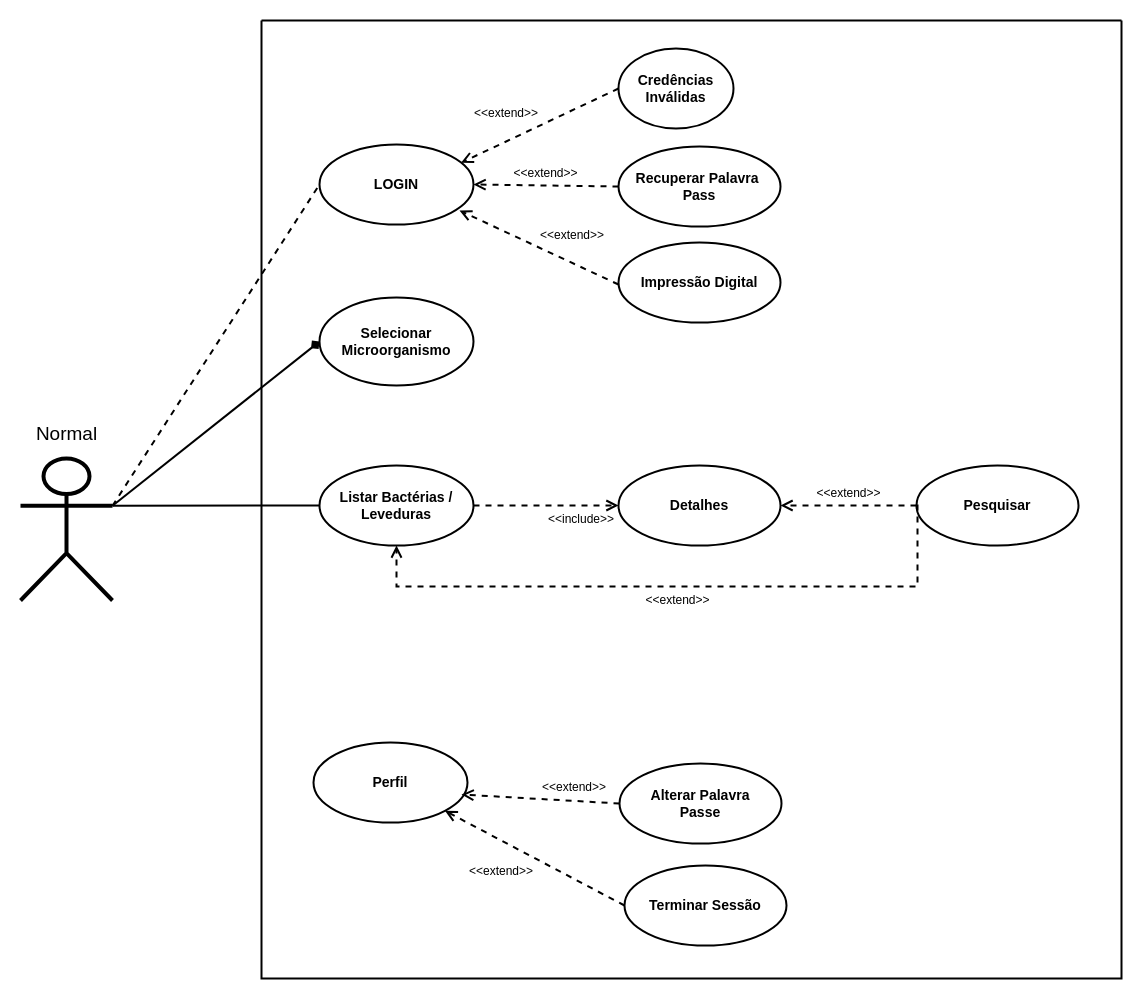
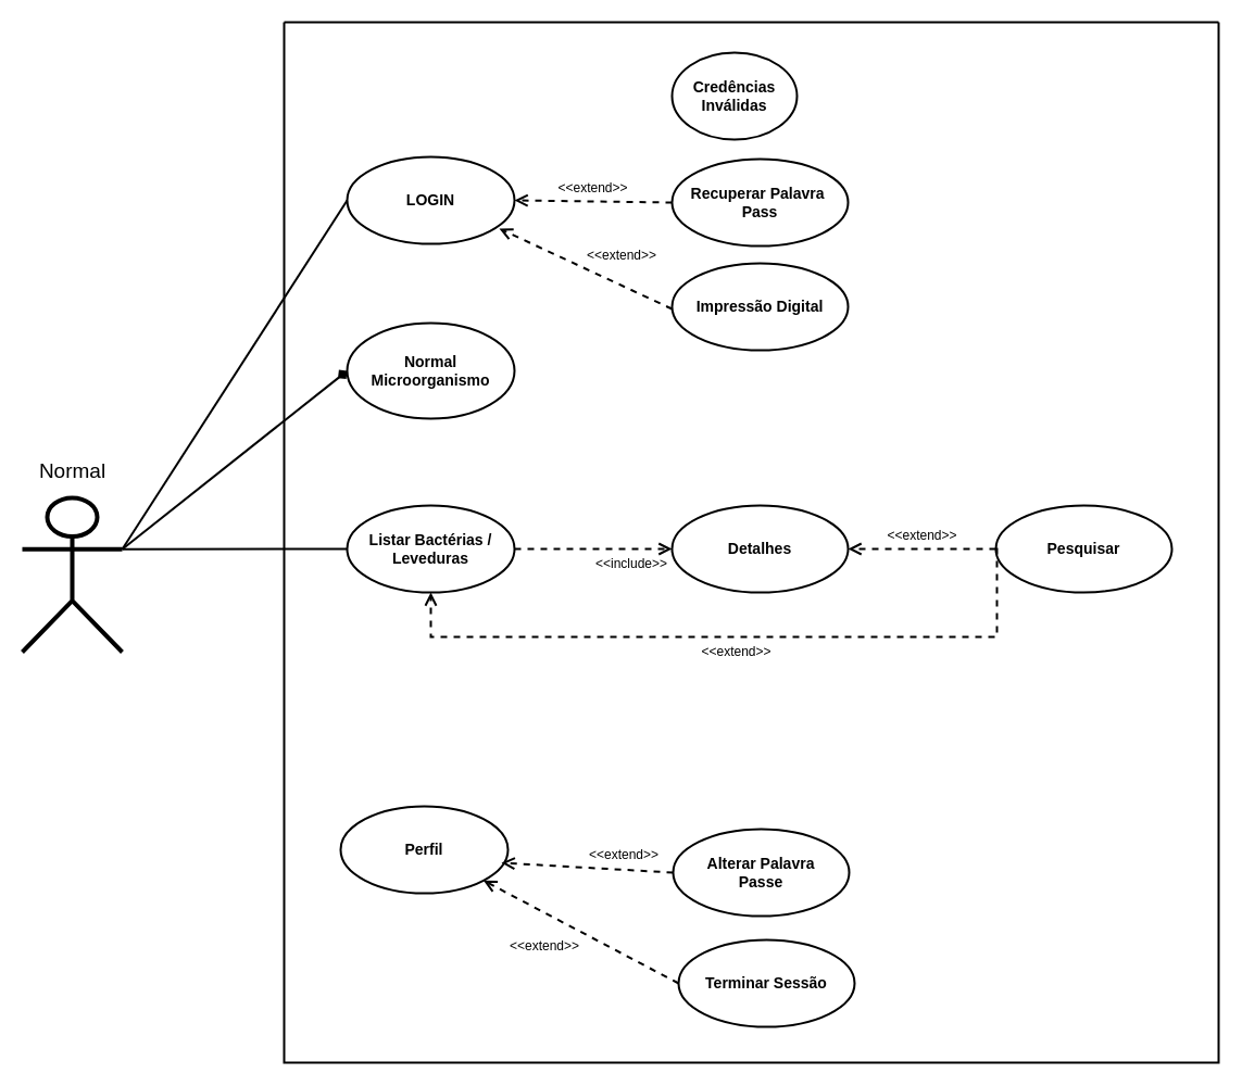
- <mxCell id="8" value="&amp;lt;&amp;lt;extend&amp;gt;&amp;gt;" style="endArrow=open;startArrow=none;endFill=0;startFill=0;endSize=8;html=1;verticalAlign=bottom;dashed=1;labelBackgroundColor=none;rounded=0;strokeWidth=2;exitX=0;exitY=0.5;exitDx=0;exitDy=0;entryX=0.919;entryY=0.228;entryDx=0;entryDy=0;fontColor=default;spacingBottom=3;labelPosition=left;verticalLabelPosition=top;align=right;entryPerimeter=0;fontSize=12;" edge="1" parent="2" source="7" target="3"><mxGeometry width="160" relative="1" as="geometry"><mxPoint x="275" y="250" as="sourcePoint" /><mxPoint x="435" y="250" as="targetPoint" /></mxGeometry></mxCell>
- <mxCell id="25" value="" style="endArrow=none;html=1;rounded=0;exitX=1;exitY=0.333;exitDx=0;exitDy=0;exitPerimeter=0;entryX=0;entryY=0.5;entryDx=0;entryDy=0;fontColor=default;strokeWidth=2;labelBackgroundColor=none;dashed=1;" edge="1" parent="1" source="22" target="3"><mxGeometry width="50" height="50" relative="1" as="geometry"><mxPoint x="313" y="375" as="sourcePoint" /><mxPoint x="363" y="325" as="targetPoint" /></mxGeometry></mxCell>
+ <mxCell id="25" value="" style="endArrow=none;html=1;rounded=0;exitX=1;exitY=0.333;exitDx=0;exitDy=0;exitPerimeter=0;entryX=0;entryY=0.5;entryDx=0;entryDy=0;fontColor=default;strokeWidth=2;labelBackgroundColor=none;" edge="1" parent="1" source="22" target="3"><mxGeometry width="50" height="50" relative="1" as="geometry"><mxPoint x="313" y="375" as="sourcePoint" /><mxPoint x="363" y="325" as="targetPoint" /></mxGeometry></mxCell>
- <mxCell id="4" value="Selecionar Microorganismo" style="ellipse;whiteSpace=wrap;fillColor=none;strokeWidth=2;fontSize=14;fontStyle=1;html=1;align=center;labelBackgroundColor=none;" vertex="1" parent="2"><mxGeometry x="58" y="277" width="154" height="88" as="geometry" /></mxCell>
+ <mxCell id="4" value="Normal Microorganismo" style="ellipse;whiteSpace=wrap;fillColor=none;strokeWidth=2;fontSize=14;fontStyle=1;html=1;align=center;labelBackgroundColor=none;" vertex="1" parent="2"><mxGeometry x="58" y="277" width="154" height="88" as="geometry" /></mxCell>
